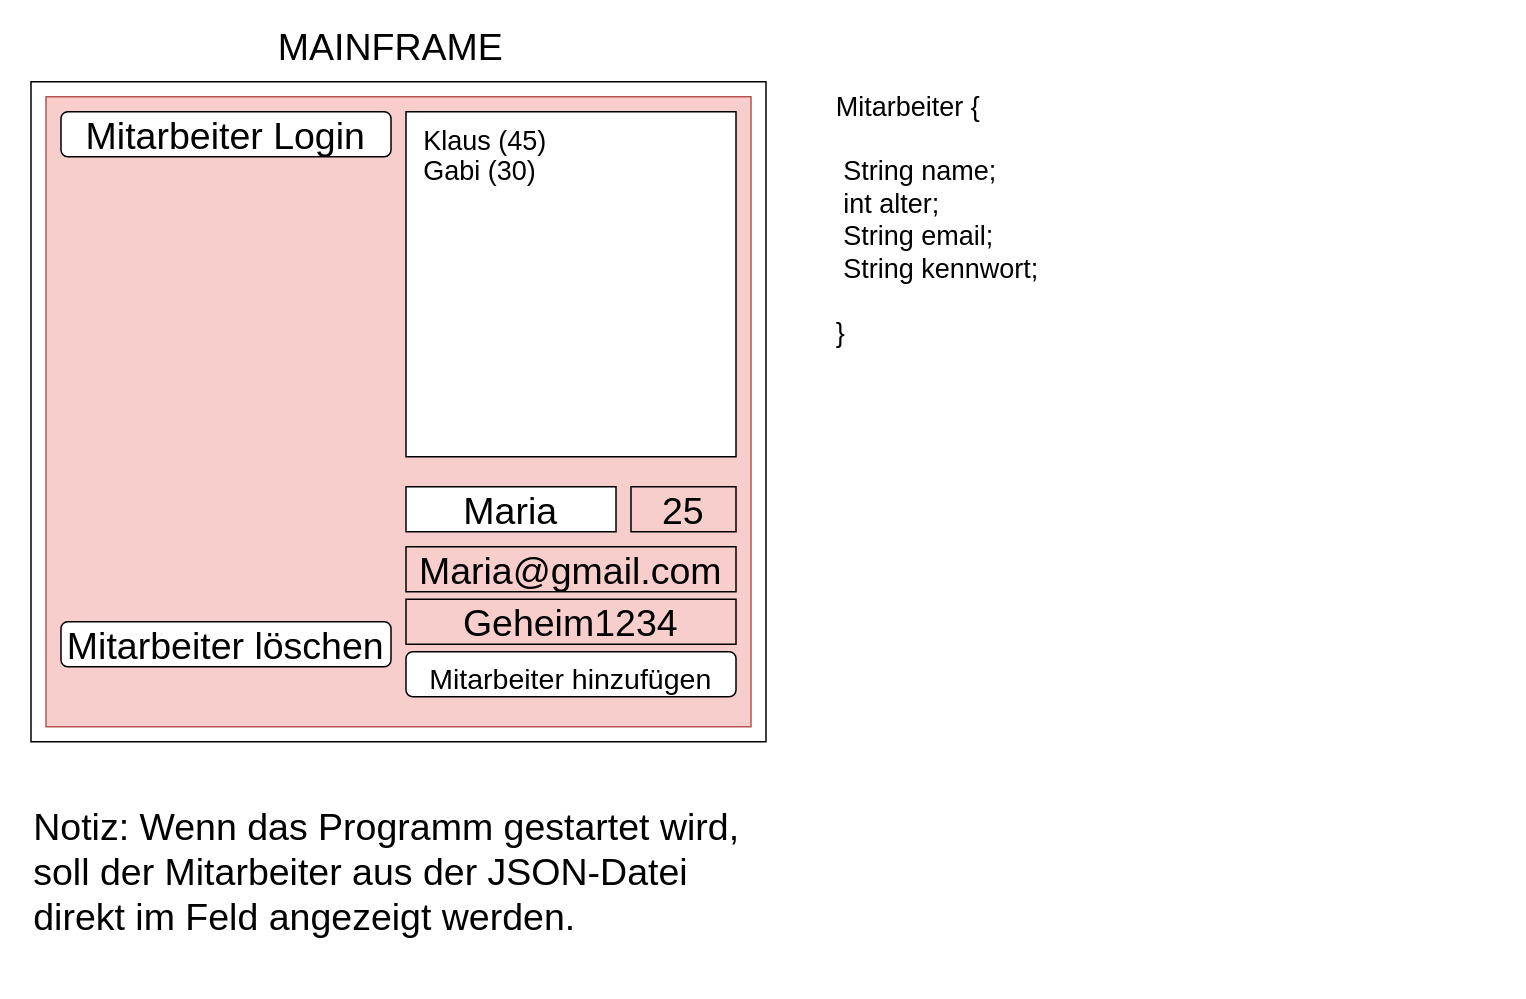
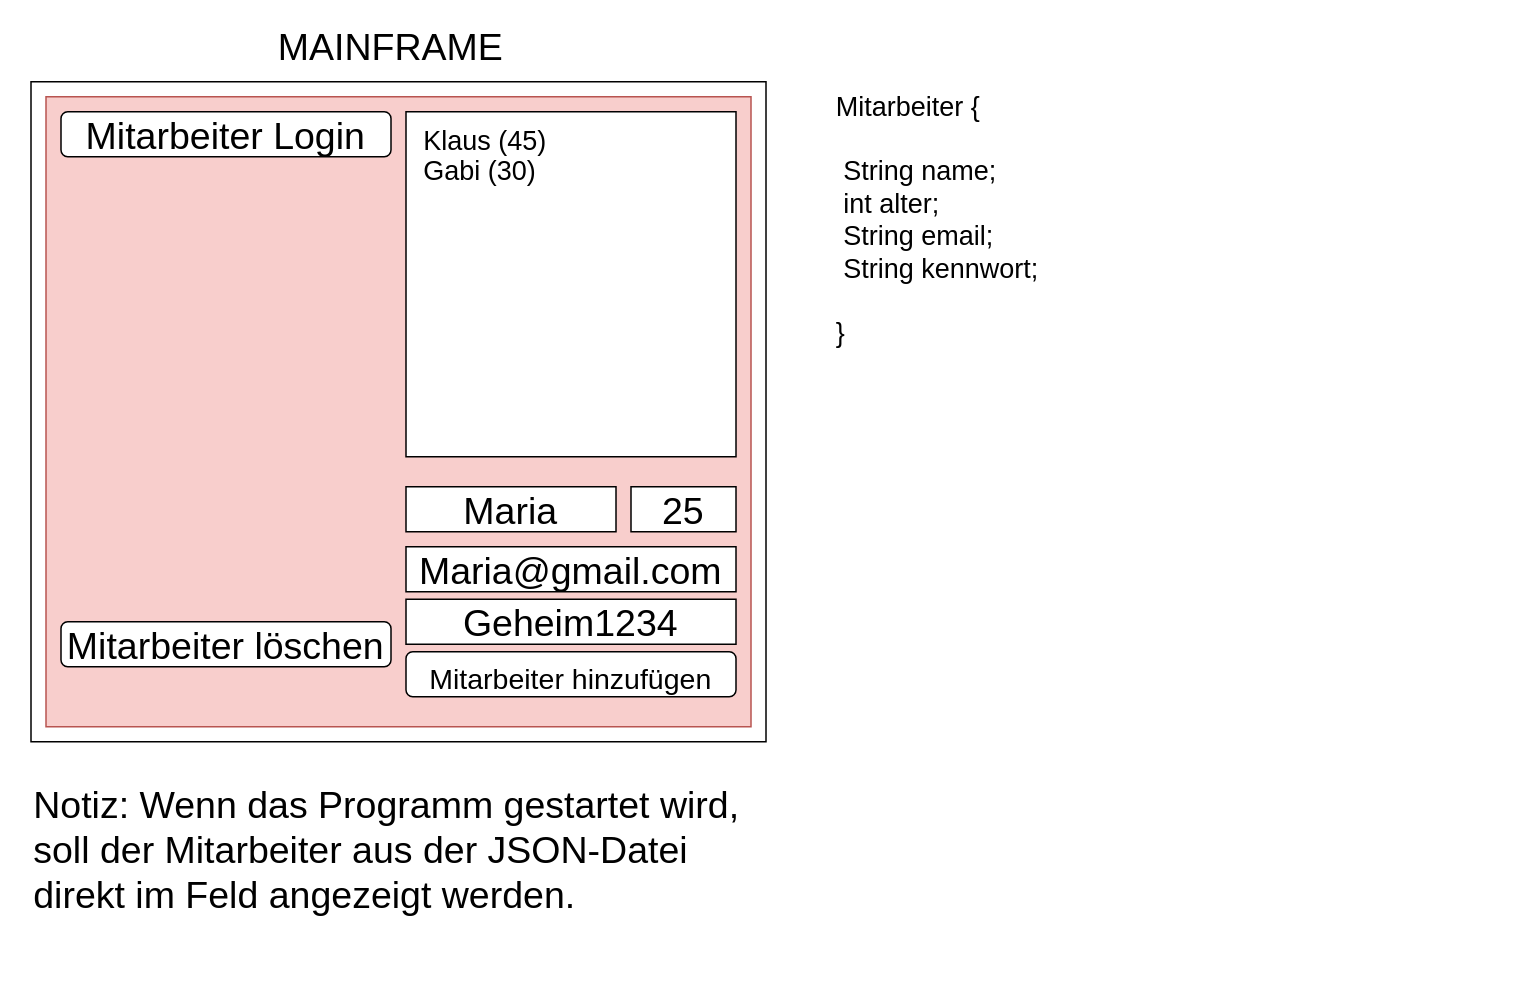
- <mxCell id="8" value="25" style="rounded=0;whiteSpace=wrap;html=1;fontSize=25;fillColor=#f8cecc;" parent="1" vertex="1"><mxGeometry x="420" y="324" width="70" height="30" as="geometry" /></mxCell>
+ <mxCell id="8" value="25" style="rounded=0;whiteSpace=wrap;html=1;fontSize=25;" parent="1" vertex="1"><mxGeometry x="420" y="324" width="70" height="30" as="geometry" /></mxCell>
- <mxCell id="15" value="Maria@gmail.com" style="rounded=0;whiteSpace=wrap;html=1;fontSize=25;fillColor=#f8cecc;" vertex="1" parent="1"><mxGeometry x="270" y="364" width="220" height="30" as="geometry" /></mxCell>
+ <mxCell id="15" value="Maria@gmail.com" style="rounded=0;whiteSpace=wrap;html=1;fontSize=25;" vertex="1" parent="1"><mxGeometry x="270" y="364" width="220" height="30" as="geometry" /></mxCell>
- <mxCell id="16" value="Geheim1234" style="rounded=0;whiteSpace=wrap;html=1;fontSize=25;fillColor=#f8cecc;" vertex="1" parent="1"><mxGeometry x="270" y="399" width="220" height="30" as="geometry" /></mxCell>
+ <mxCell id="16" value="Geheim1234" style="rounded=0;whiteSpace=wrap;html=1;fontSize=25;" vertex="1" parent="1"><mxGeometry x="270" y="399" width="220" height="30" as="geometry" /></mxCell>
- <mxCell id="9" value="Notiz: Wenn das Programm gestartet wird,&lt;br&gt;soll der Mitarbeiter aus der JSON-Datei&lt;br&gt;direkt im Feld angezeigt werden." style="text;html=1;strokeColor=none;fillColor=none;align=left;verticalAlign=top;whiteSpace=wrap;rounded=0;fontSize=25;" parent="1" vertex="1"><mxGeometry x="20" y="529" width="480" height="130" as="geometry" /></mxCell>
+ <mxCell id="9" value="Notiz: Wenn das Programm gestartet wird,&lt;br&gt;soll der Mitarbeiter aus der JSON-Datei&lt;br&gt;direkt im Feld angezeigt werden." style="text;html=1;strokeColor=none;fillColor=none;align=left;verticalAlign=top;whiteSpace=wrap;rounded=0;fontSize=25;" parent="1" vertex="1"><mxGeometry x="20" y="514" width="480" height="130" as="geometry" /></mxCell>
